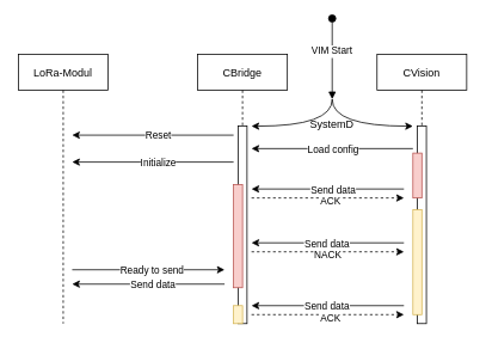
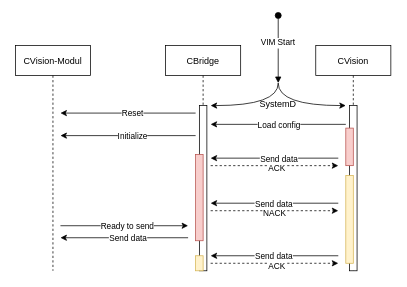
- <mxCell id="2" value="LoRa-Modul" style="shape=umlLifeline;perimeter=lifelinePerimeter;container=1;collapsible=0;recursiveResize=0;rounded=0;shadow=0;strokeWidth=1;" parent="1" vertex="1"><mxGeometry x="20" y="60" width="100" height="300" as="geometry" /></mxCell>
+ <mxCell id="2" value="CVision-Modul" style="shape=umlLifeline;perimeter=lifelinePerimeter;container=1;collapsible=0;recursiveResize=0;rounded=0;shadow=0;strokeWidth=1;" parent="1" vertex="1"><mxGeometry x="20" y="60" width="100" height="300" as="geometry" /></mxCell>
